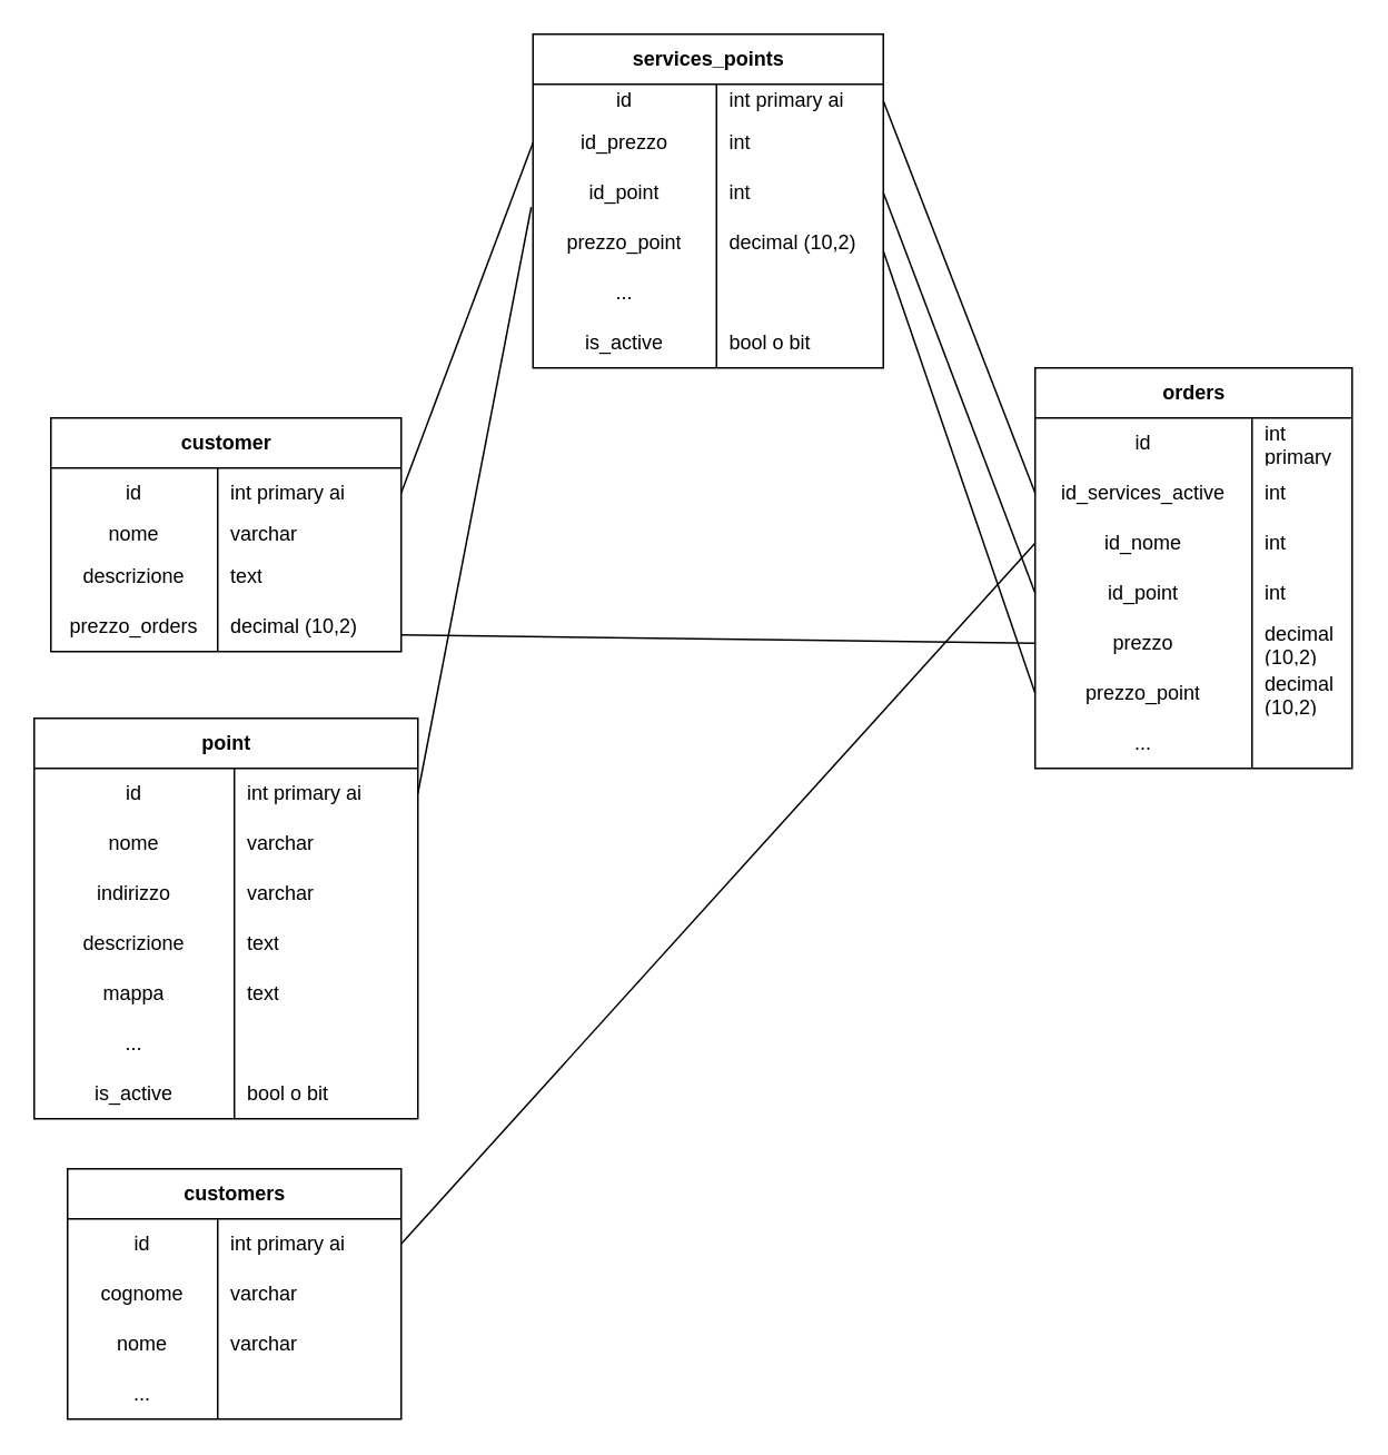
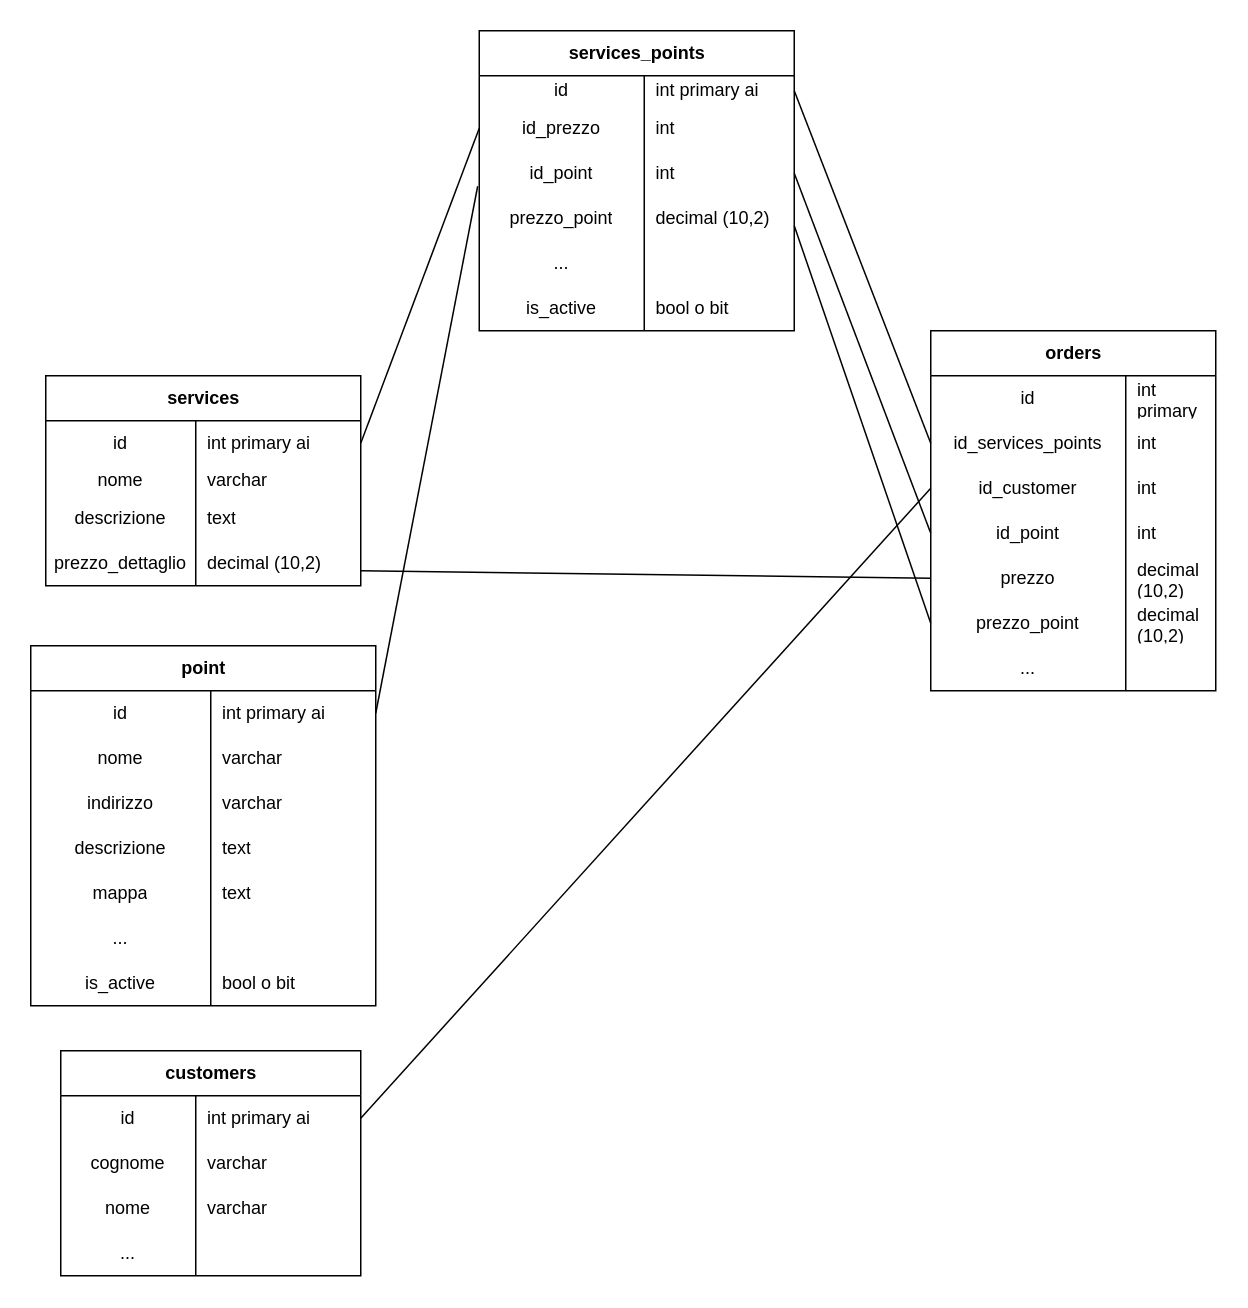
- <mxCell id="2" value="customer" style="shape=table;startSize=30;container=1;collapsible=1;childLayout=tableLayout;fixedRows=1;rowLines=0;fontStyle=1;align=center;resizeLast=1;html=1;" parent="1" vertex="1"><mxGeometry x="30" y="250" width="210" height="140" as="geometry" /></mxCell>
+ <mxCell id="2" value="services" style="shape=table;startSize=30;container=1;collapsible=1;childLayout=tableLayout;fixedRows=1;rowLines=0;fontStyle=1;align=center;resizeLast=1;html=1;" parent="1" vertex="1"><mxGeometry x="30" y="250" width="210" height="140" as="geometry" /></mxCell>
- <mxCell id="76" value="id_services_active" style="shape=partialRectangle;connectable=0;fillColor=none;top=0;left=0;bottom=0;right=0;editable=1;overflow=hidden;whiteSpace=wrap;html=1;" parent="75" vertex="1"><mxGeometry width="130" height="30" as="geometry"><mxRectangle width="130" height="30" as="alternateBounds" /></mxGeometry></mxCell>
+ <mxCell id="76" value="id_services_points" style="shape=partialRectangle;connectable=0;fillColor=none;top=0;left=0;bottom=0;right=0;editable=1;overflow=hidden;whiteSpace=wrap;html=1;" parent="75" vertex="1"><mxGeometry width="130" height="30" as="geometry"><mxRectangle width="130" height="30" as="alternateBounds" /></mxGeometry></mxCell>
- <mxCell id="79" value="id_nome" style="shape=partialRectangle;connectable=0;fillColor=none;top=0;left=0;bottom=0;right=0;editable=1;overflow=hidden;whiteSpace=wrap;html=1;" parent="78" vertex="1"><mxGeometry width="130" height="30" as="geometry"><mxRectangle width="130" height="30" as="alternateBounds" /></mxGeometry></mxCell>
+ <mxCell id="79" value="id_customer" style="shape=partialRectangle;connectable=0;fillColor=none;top=0;left=0;bottom=0;right=0;editable=1;overflow=hidden;whiteSpace=wrap;html=1;" parent="78" vertex="1"><mxGeometry width="130" height="30" as="geometry"><mxRectangle width="130" height="30" as="alternateBounds" /></mxGeometry></mxCell>
- <mxCell id="13" value="prezzo_orders&lt;br&gt;" style="shape=partialRectangle;connectable=0;fillColor=none;top=0;left=0;bottom=0;right=0;editable=1;overflow=hidden;whiteSpace=wrap;html=1;" parent="12" vertex="1"><mxGeometry width="100" height="30" as="geometry"><mxRectangle width="100" height="30" as="alternateBounds" /></mxGeometry></mxCell>
+ <mxCell id="13" value="prezzo_dettaglio&lt;br&gt;" style="shape=partialRectangle;connectable=0;fillColor=none;top=0;left=0;bottom=0;right=0;editable=1;overflow=hidden;whiteSpace=wrap;html=1;" parent="12" vertex="1"><mxGeometry width="100" height="30" as="geometry"><mxRectangle width="100" height="30" as="alternateBounds" /></mxGeometry></mxCell>
